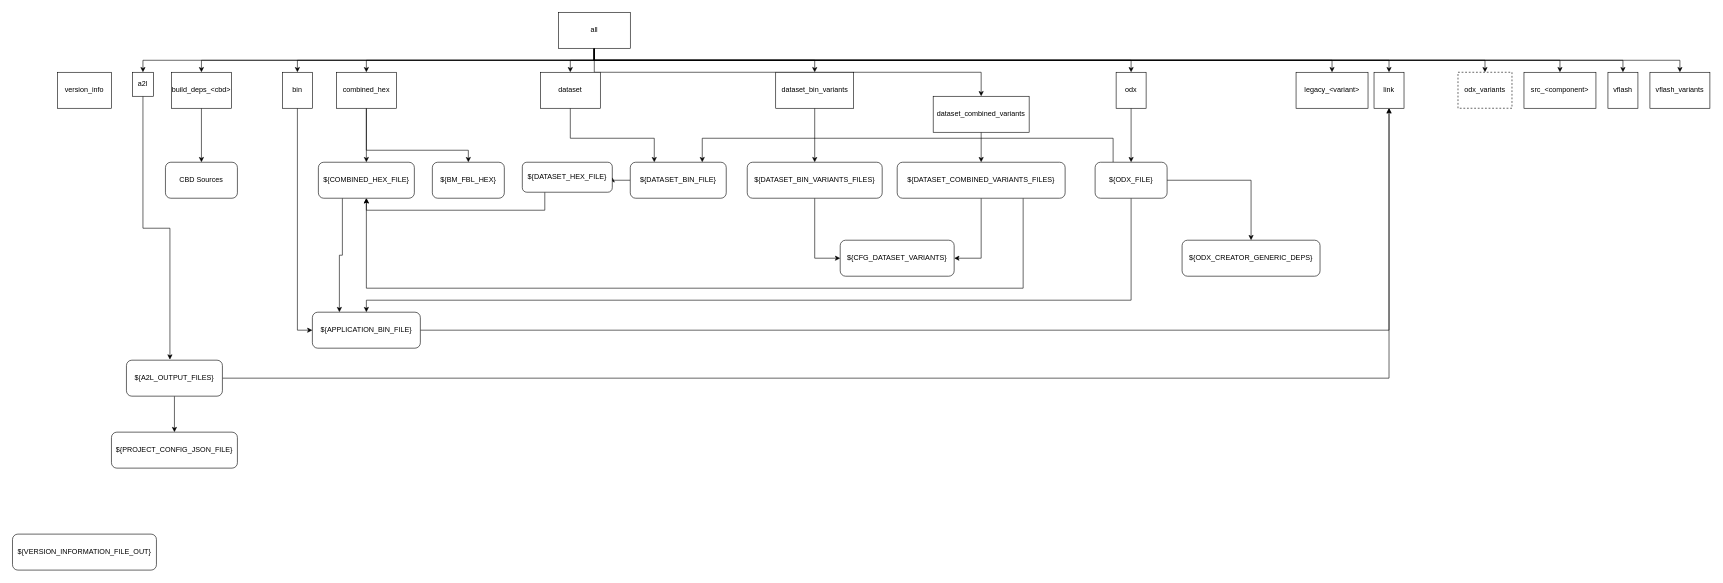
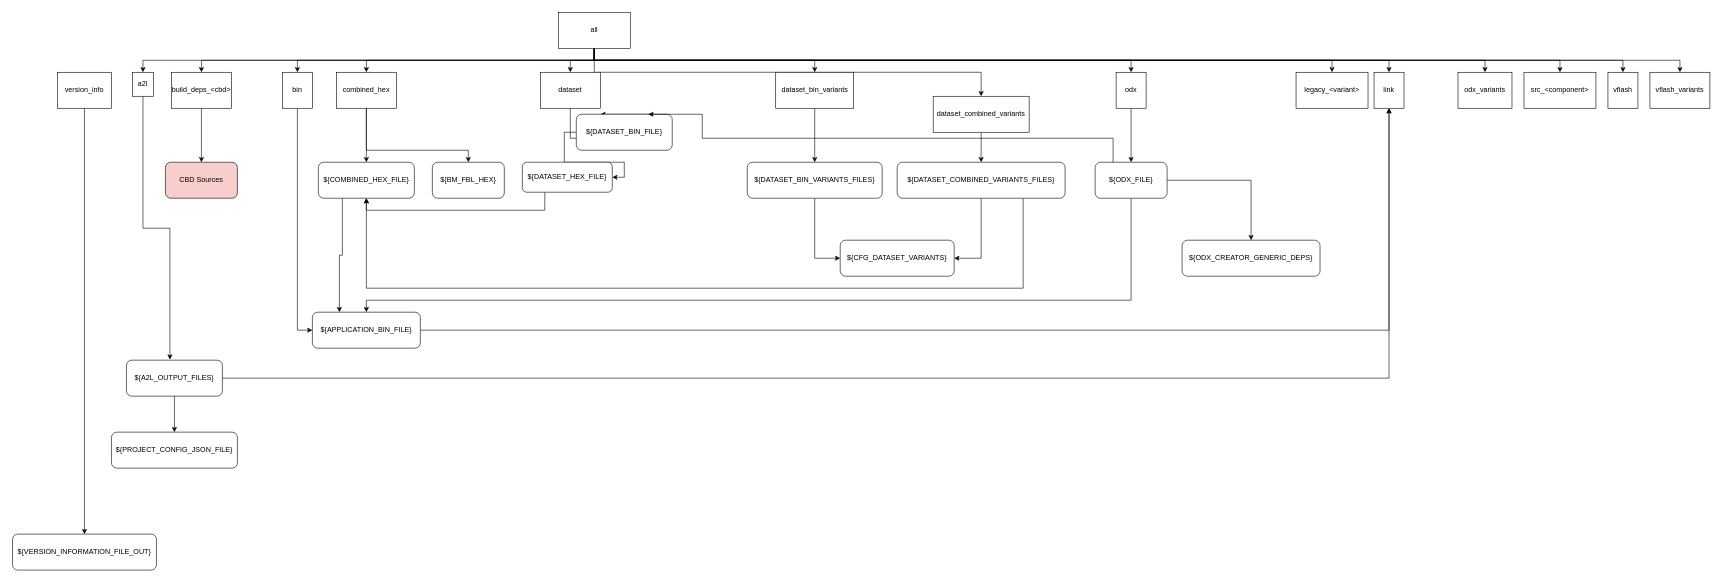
- <mxCell id="38" value="odx_variants" style="rounded=0;whiteSpace=wrap;html=1;dashed=1;" vertex="1" parent="1"><mxGeometry x="2430" y="120" width="90" height="60" as="geometry" /></mxCell>
+ <mxCell id="38" value="odx_variants" style="rounded=0;whiteSpace=wrap;html=1;" vertex="1" parent="1"><mxGeometry x="2430" y="120" width="90" height="60" as="geometry" /></mxCell>
- <mxCell id="49" value="CBD Sources" style="rounded=1;whiteSpace=wrap;html=1;" vertex="1" parent="1"><mxGeometry x="275" y="270" width="120" height="60" as="geometry" /></mxCell>
+ <mxCell id="49" value="CBD Sources" style="rounded=1;whiteSpace=wrap;html=1;fillColor=#f8cecc;" vertex="1" parent="1"><mxGeometry x="275" y="270" width="120" height="60" as="geometry" /></mxCell>
- <mxCell id="54" value="${DATASET_BIN_FILE}" style="rounded=1;whiteSpace=wrap;html=1;" vertex="1" parent="1"><mxGeometry x="1050" y="270" width="160" height="60" as="geometry" /></mxCell>
+ <mxCell id="54" value="${DATASET_BIN_FILE}" style="rounded=1;whiteSpace=wrap;html=1;" vertex="1" parent="1"><mxGeometry x="960" y="190" width="160" height="60" as="geometry" /></mxCell>
+ <mxCell id="17" style="edgeStyle=orthogonalEdgeStyle;rounded=0;orthogonalLoop=1;jettySize=auto;html=1;exitX=0.5;exitY=1;exitDx=0;exitDy=0;entryX=0.5;entryY=0;entryDx=0;entryDy=0;" edge="1" parent="1" source="18" target="42"><mxGeometry relative="1" as="geometry"><mxPoint x="275" y="320" as="targetPoint" /></mxGeometry></mxCell>
